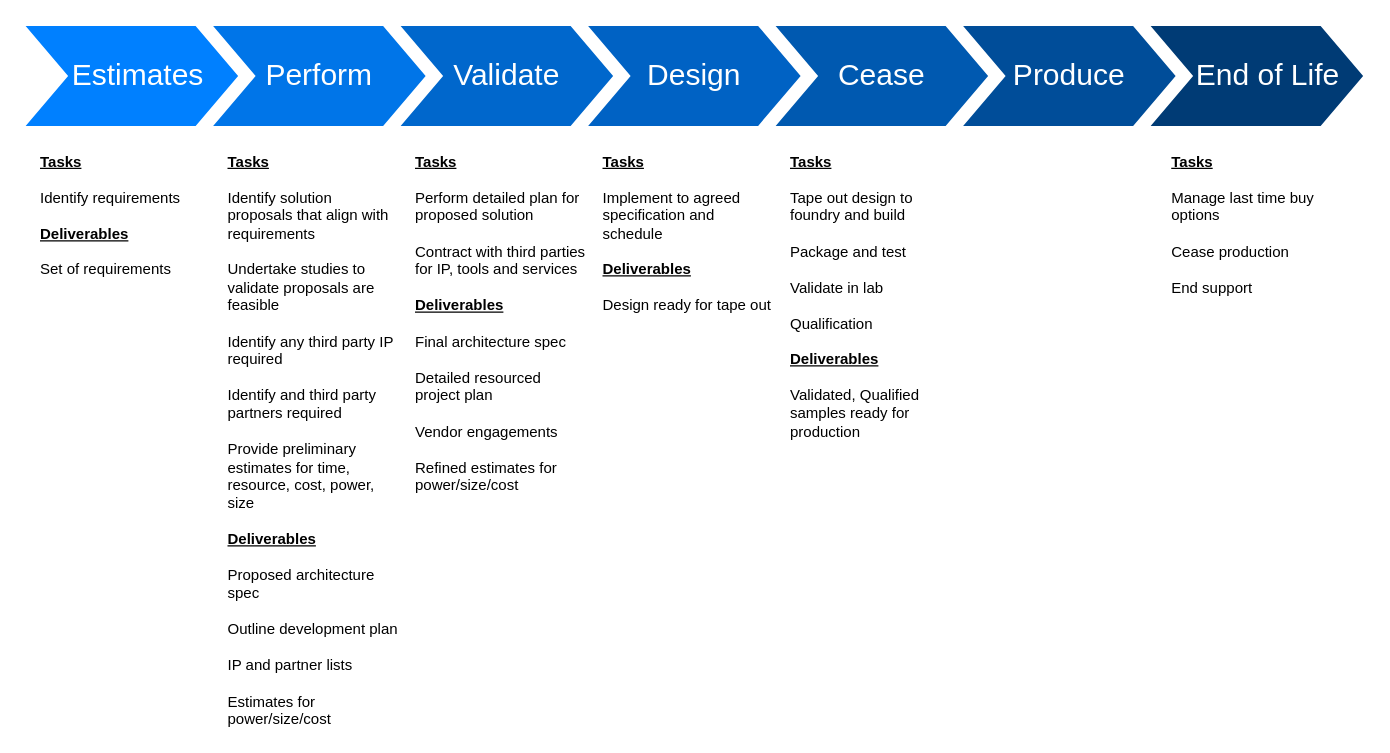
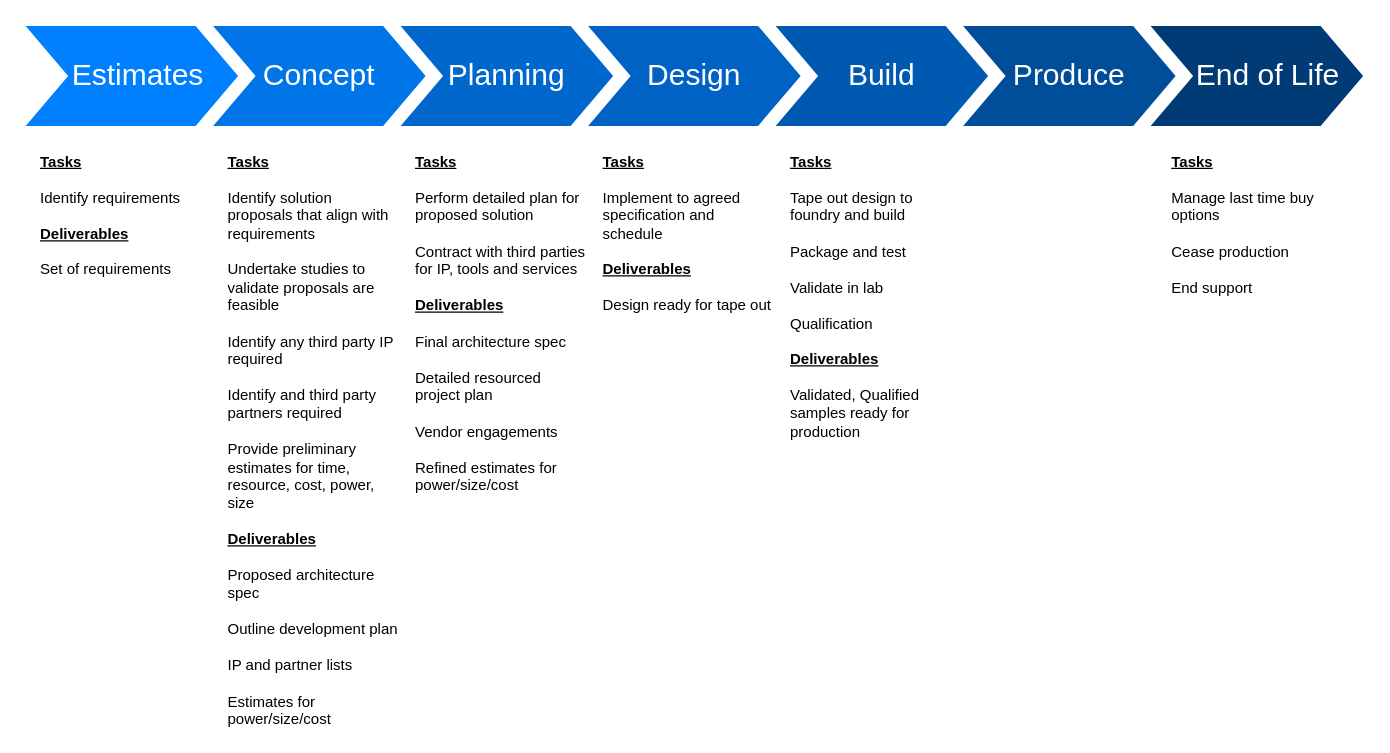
- <mxCell id="3" value="Perform" style="shape=step;whiteSpace=wrap;html=1;fontSize=24;fillColor=#0075E8;fontColor=#FFFFFF;strokeColor=none;align=center;spacingRight=0;" parent="1" vertex="1"><mxGeometry x="170" y="20" width="170" height="80" as="geometry" /></mxCell>
+ <mxCell id="3" value="Concept" style="shape=step;whiteSpace=wrap;html=1;fontSize=24;fillColor=#0075E8;fontColor=#FFFFFF;strokeColor=none;align=center;spacingRight=0;" parent="1" vertex="1"><mxGeometry x="170" y="20" width="170" height="80" as="geometry" /></mxCell>
- <mxCell id="4" value="Validate" style="shape=step;whiteSpace=wrap;html=1;fontSize=24;fillColor=#0067CC;fontColor=#FFFFFF;strokeColor=none;align=center;spacingRight=0;" parent="1" vertex="1"><mxGeometry x="320" y="20" width="170" height="80" as="geometry" /></mxCell>
+ <mxCell id="4" value="Planning" style="shape=step;whiteSpace=wrap;html=1;fontSize=24;fillColor=#0067CC;fontColor=#FFFFFF;strokeColor=none;align=center;spacingRight=0;" parent="1" vertex="1"><mxGeometry x="320" y="20" width="170" height="80" as="geometry" /></mxCell>
- <mxCell id="6" value="Cease" style="shape=step;whiteSpace=wrap;html=1;fontSize=24;fillColor=#0059B0;fontColor=#FFFFFF;strokeColor=none;align=center;spacingRight=0;" parent="1" vertex="1"><mxGeometry x="620" y="20" width="170" height="80" as="geometry" /></mxCell>
+ <mxCell id="6" value="Build" style="shape=step;whiteSpace=wrap;html=1;fontSize=24;fillColor=#0059B0;fontColor=#FFFFFF;strokeColor=none;align=center;spacingRight=0;" parent="1" vertex="1"><mxGeometry x="620" y="20" width="170" height="80" as="geometry" /></mxCell>
